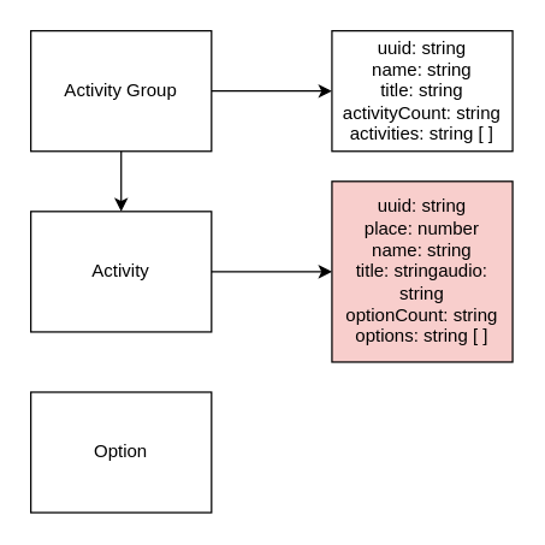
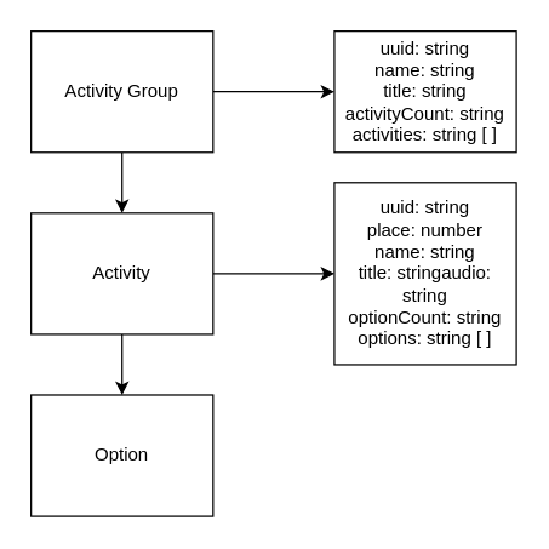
- <mxCell id="10" value="uuid: string&lt;br&gt;place: number&lt;br&gt;name: string&lt;br&gt;title: stringaudio: string&lt;br&gt;optionCount: string&lt;br&gt;options: string [ ]" style="whiteSpace=wrap;html=1;rounded=0;fillColor=#f8cecc;" parent="1" vertex="1"><mxGeometry x="220" y="120" width="120" height="120" as="geometry" /></mxCell>
+ <mxCell id="10" value="uuid: string&lt;br&gt;place: number&lt;br&gt;name: string&lt;br&gt;title: stringaudio: string&lt;br&gt;optionCount: string&lt;br&gt;options: string [ ]" style="whiteSpace=wrap;html=1;rounded=0;" parent="1" vertex="1"><mxGeometry x="220" y="120" width="120" height="120" as="geometry" /></mxCell>
+ <mxCell id="6" style="edgeStyle=orthogonalEdgeStyle;rounded=0;orthogonalLoop=1;jettySize=auto;html=1;exitX=0.5;exitY=1;exitDx=0;exitDy=0;entryX=0.5;entryY=0;entryDx=0;entryDy=0;" parent="1" source="7" target="8" edge="1"><mxGeometry relative="1" as="geometry" /></mxCell>
